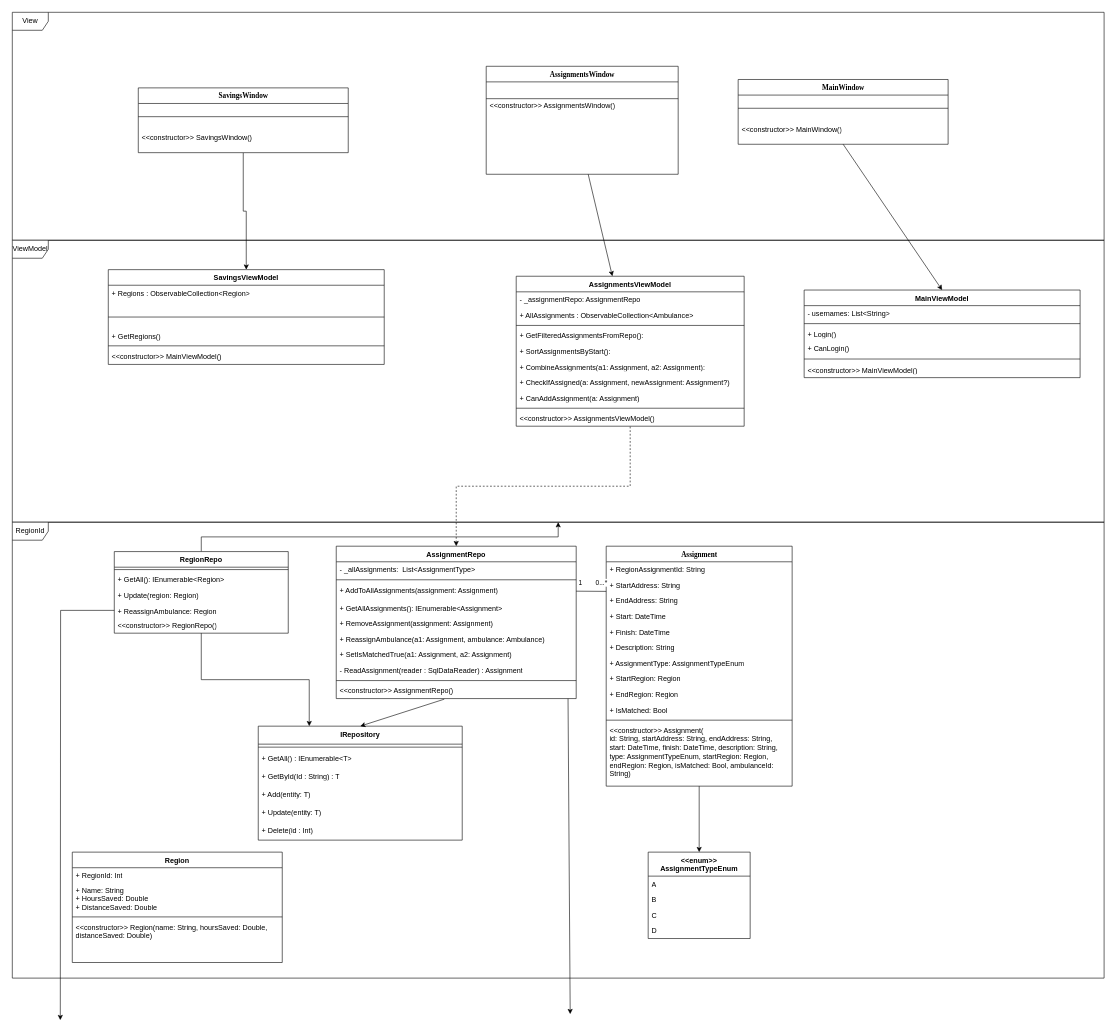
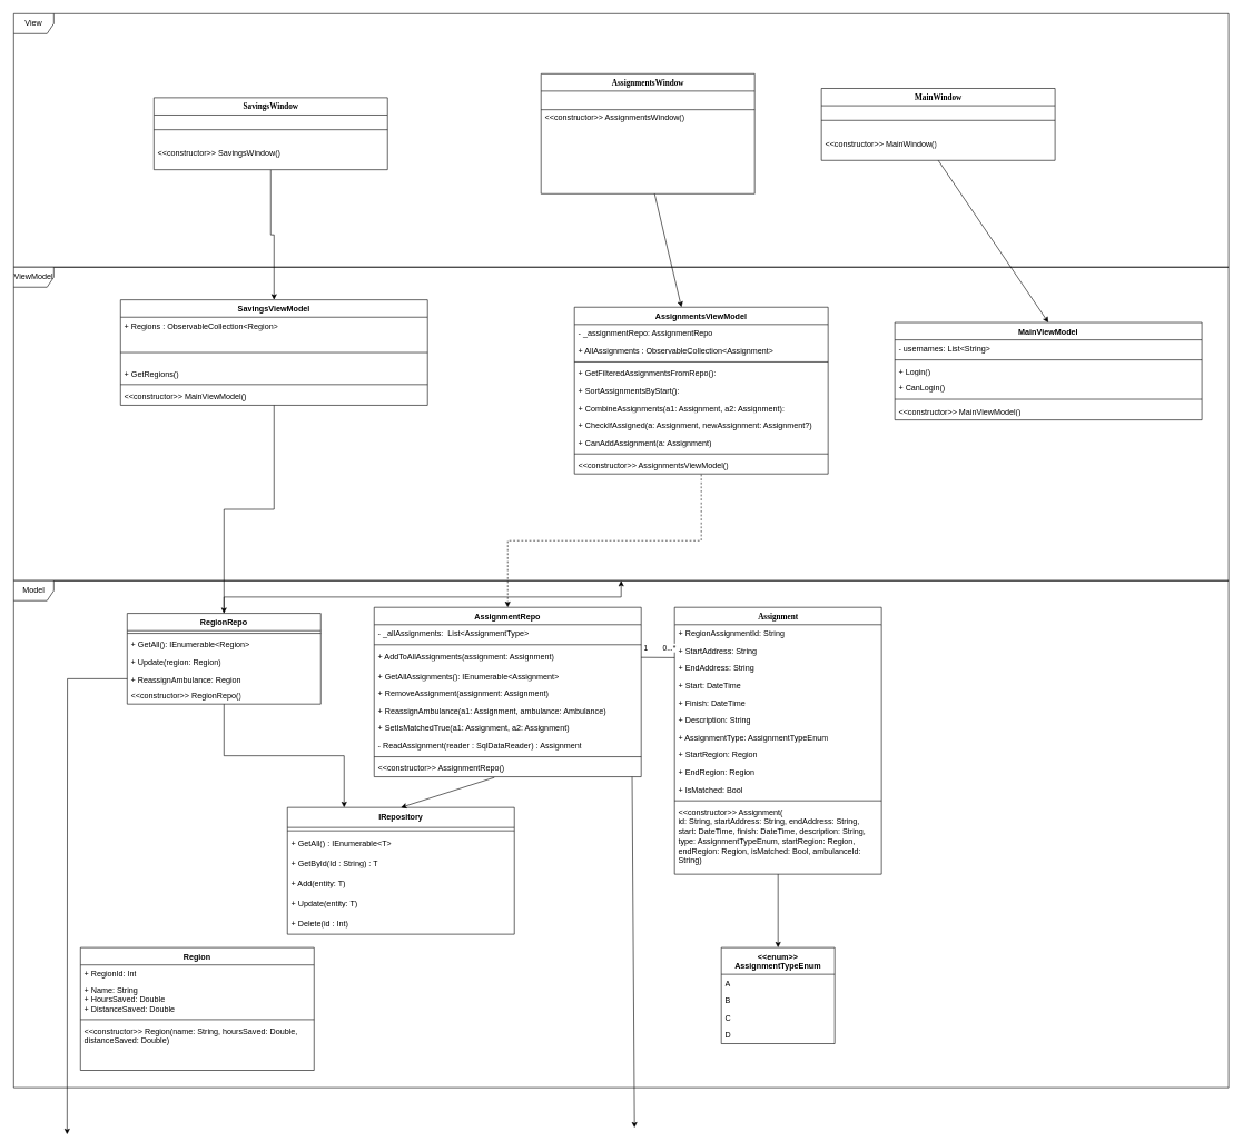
- <mxCell id="47" value="+ AllAssignments : ObservableCollection&amp;lt;Ambulance&amp;gt;" style="text;strokeColor=none;fillColor=none;align=left;verticalAlign=top;spacingLeft=4;spacingRight=4;overflow=hidden;rotatable=0;points=[[0,0.5],[1,0.5]];portConstraint=eastwest;whiteSpace=wrap;html=1;" parent="45" vertex="1"><mxGeometry y="52" width="380" height="26" as="geometry" /></mxCell>
+ <mxCell id="47" value="+ AllAssignments : ObservableCollection&amp;lt;Assignment&amp;gt;" style="text;strokeColor=none;fillColor=none;align=left;verticalAlign=top;spacingLeft=4;spacingRight=4;overflow=hidden;rotatable=0;points=[[0,0.5],[1,0.5]];portConstraint=eastwest;whiteSpace=wrap;html=1;" parent="45" vertex="1"><mxGeometry y="52" width="380" height="26" as="geometry" /></mxCell>
+ <mxCell id="79" style="edgeStyle=orthogonalEdgeStyle;rounded=0;orthogonalLoop=1;jettySize=auto;html=1;entryX=0.5;entryY=0;entryDx=0;entryDy=0;" parent="1" source="80" target="93" edge="1"><mxGeometry relative="1" as="geometry" /></mxCell>
- <mxCell id="23" value="RegionId" style="shape=umlFrame;whiteSpace=wrap;html=1;pointerEvents=0;" parent="1" vertex="1"><mxGeometry x="20" y="870" width="1820" height="760" as="geometry" /></mxCell>
+ <mxCell id="23" value="Model" style="shape=umlFrame;whiteSpace=wrap;html=1;pointerEvents=0;" parent="1" vertex="1"><mxGeometry x="20" y="870" width="1820" height="760" as="geometry" /></mxCell>
